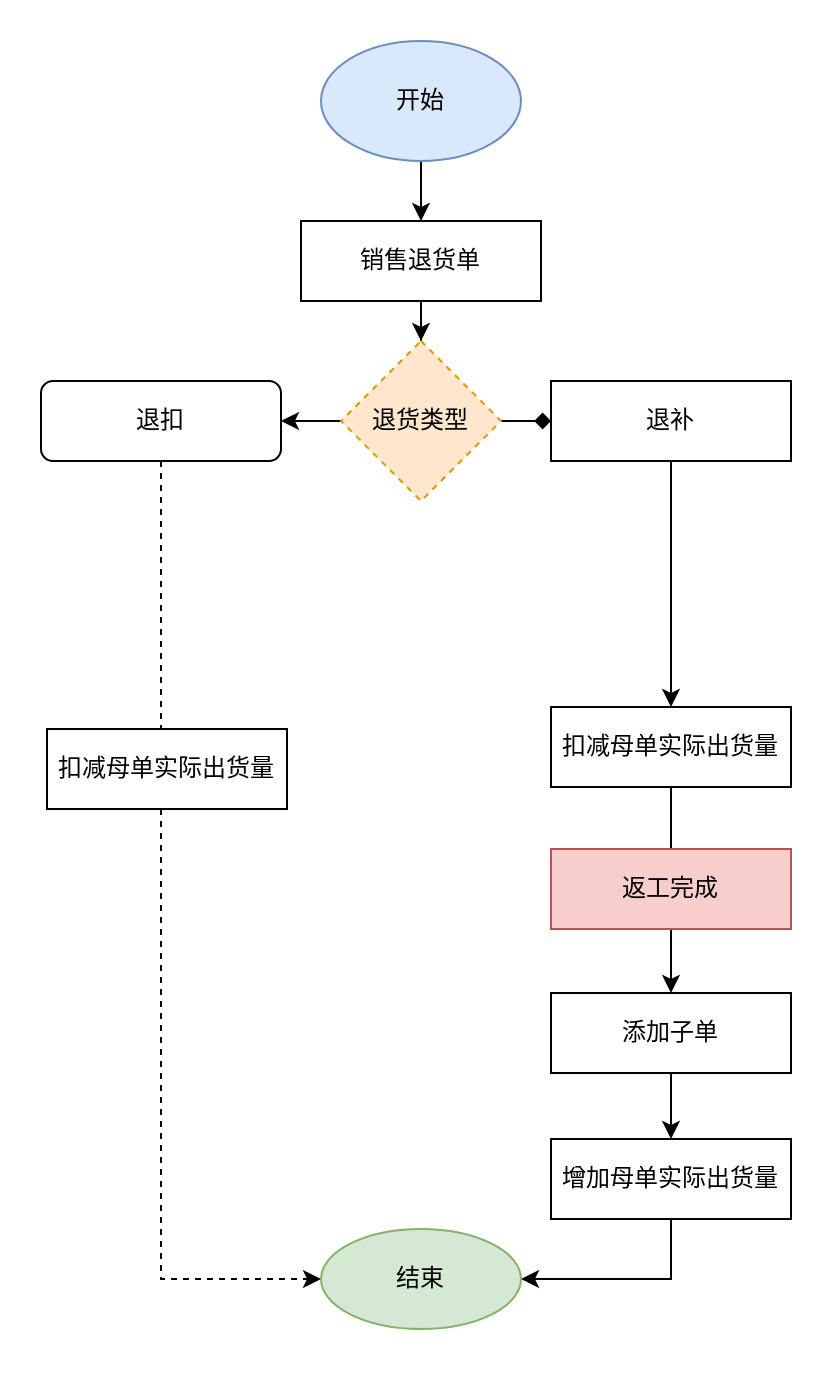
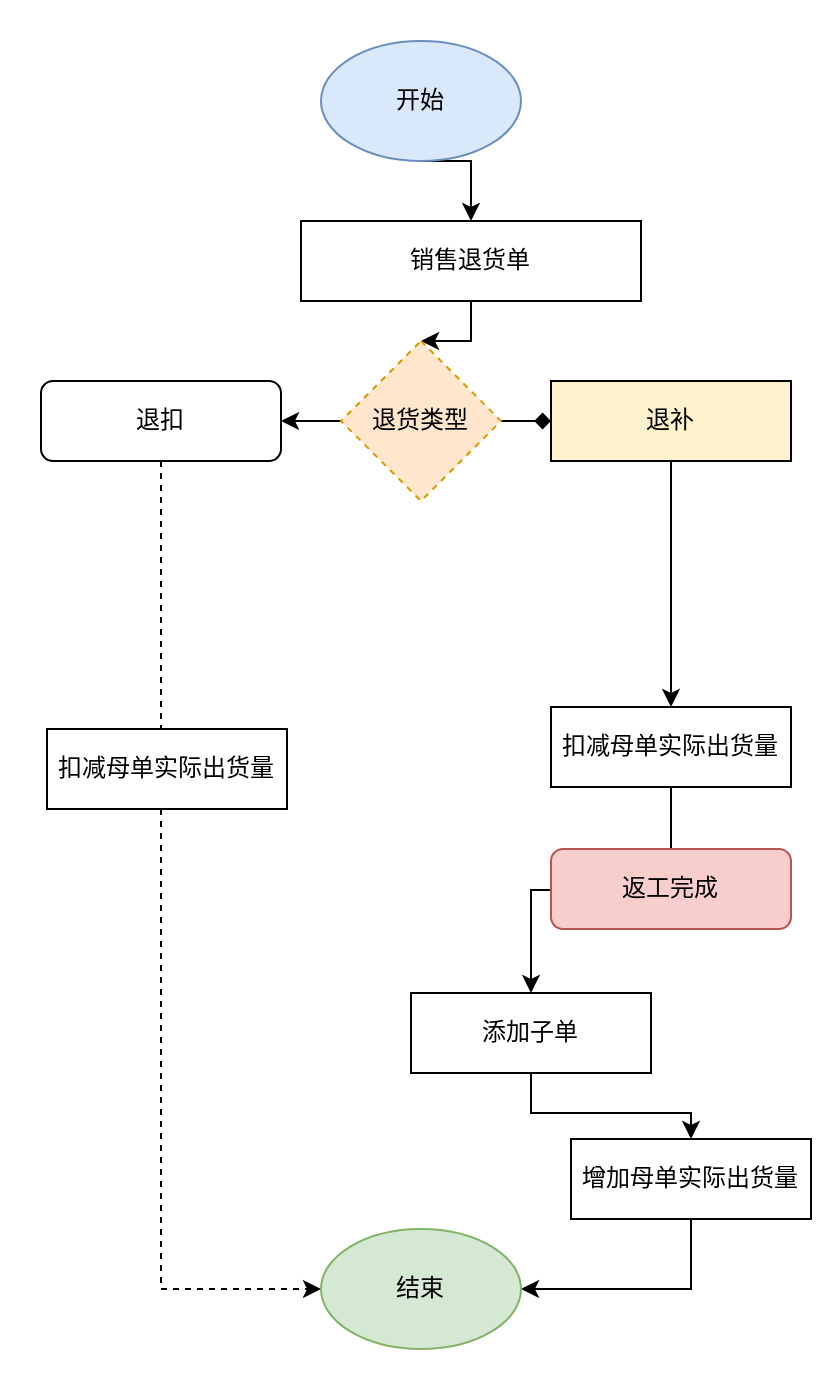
- <mxCell id="3" value="销售退货单" style="rounded=0;whiteSpace=wrap;html=1;" vertex="1" parent="1"><mxGeometry x="150" y="110" width="120" height="40" as="geometry" /></mxCell>
+ <mxCell id="3" value="销售退货单" style="rounded=0;whiteSpace=wrap;html=1;" vertex="1" parent="1"><mxGeometry x="150" y="110" width="170" height="40" as="geometry" /></mxCell>
- <mxCell id="10" value="退补" style="rounded=0;whiteSpace=wrap;html=1;" vertex="1" parent="1"><mxGeometry x="275" y="190" width="120" height="40" as="geometry" /></mxCell>
+ <mxCell id="10" value="退补" style="rounded=0;whiteSpace=wrap;html=1;fillColor=#fff2cc;" vertex="1" parent="1"><mxGeometry x="275" y="190" width="120" height="40" as="geometry" /></mxCell>
- <mxCell id="21" value="返工完成" style="rounded=0;whiteSpace=wrap;html=1;fillColor=#f8cecc;strokeColor=#b85450;" vertex="1" parent="1"><mxGeometry x="275" y="424" width="120" height="40" as="geometry" /></mxCell>
+ <mxCell id="21" value="返工完成" style="whiteSpace=wrap;html=1;fillColor=#f8cecc;strokeColor=#b85450;rounded=1;" vertex="1" parent="1"><mxGeometry x="275" y="424" width="120" height="40" as="geometry" /></mxCell>
- <mxCell id="14" value="添加子单" style="rounded=0;whiteSpace=wrap;html=1;" vertex="1" parent="1"><mxGeometry x="275" y="496" width="120" height="40" as="geometry" /></mxCell>
+ <mxCell id="14" value="添加子单" style="rounded=0;whiteSpace=wrap;html=1;" vertex="1" parent="1"><mxGeometry x="205" y="496" width="120" height="40" as="geometry" /></mxCell>
- <mxCell id="16" value="增加母单实际出货量" style="rounded=0;whiteSpace=wrap;html=1;" vertex="1" parent="1"><mxGeometry x="275" y="569" width="120" height="40" as="geometry" /></mxCell>
+ <mxCell id="16" value="增加母单实际出货量" style="rounded=0;whiteSpace=wrap;html=1;" vertex="1" parent="1"><mxGeometry x="285" y="569" width="120" height="40" as="geometry" /></mxCell>
- <mxCell id="19" value="结束" style="ellipse;whiteSpace=wrap;html=1;fillColor=#d5e8d4;strokeColor=#82b366;" vertex="1" parent="1"><mxGeometry x="160" y="614" width="100" height="50" as="geometry" /></mxCell>
+ <mxCell id="19" value="结束" style="ellipse;whiteSpace=wrap;html=1;fillColor=#d5e8d4;strokeColor=#82b366;" vertex="1" parent="1"><mxGeometry x="160" y="614" width="100" height="60" as="geometry" /></mxCell>
